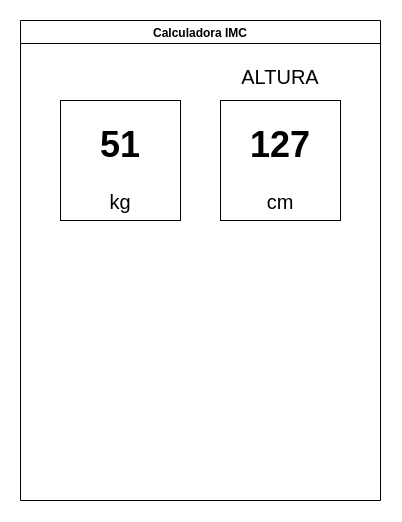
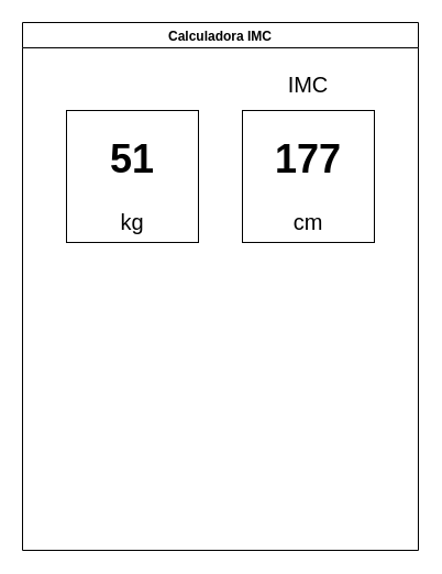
- <mxCell id="5" value="ALTURA" style="text;strokeColor=none;fillColor=none;align=center;verticalAlign=middle;spacingLeft=4;spacingRight=4;overflow=hidden;points=[[0,0.5],[1,0.5]];portConstraint=eastwest;rotatable=0;fontSize=20;" vertex="1" parent="2"><mxGeometry x="200" y="40" width="120" height="30" as="geometry" /></mxCell>
+ <mxCell id="5" value="IMC" style="text;strokeColor=none;fillColor=none;align=center;verticalAlign=middle;spacingLeft=4;spacingRight=4;overflow=hidden;points=[[0,0.5],[1,0.5]];portConstraint=eastwest;rotatable=0;fontSize=20;" vertex="1" parent="2"><mxGeometry x="200" y="40" width="120" height="30" as="geometry" /></mxCell>
- <mxCell id="8" value="127" style="text;strokeColor=none;fillColor=none;align=center;verticalAlign=middle;spacingLeft=4;spacingRight=4;overflow=hidden;points=[[0,0.5],[1,0.5]];portConstraint=eastwest;rotatable=0;fontSize=36;fontStyle=1" vertex="1" parent="2"><mxGeometry x="200" y="80" width="120" height="80" as="geometry" /></mxCell>
+ <mxCell id="8" value="177" style="text;strokeColor=none;fillColor=none;align=center;verticalAlign=middle;spacingLeft=4;spacingRight=4;overflow=hidden;points=[[0,0.5],[1,0.5]];portConstraint=eastwest;rotatable=0;fontSize=36;fontStyle=1" vertex="1" parent="2"><mxGeometry x="200" y="80" width="120" height="80" as="geometry" /></mxCell>
